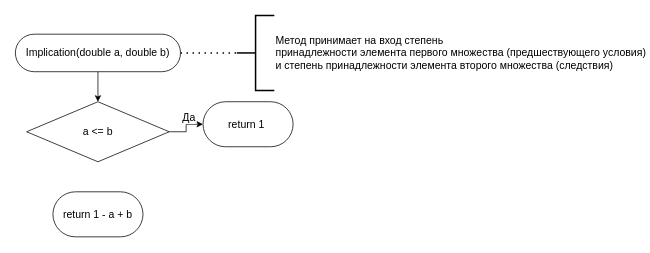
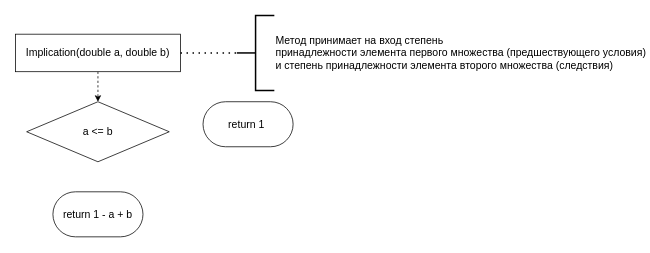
- <mxCell id="3" value="&lt;font style=&quot;font-size: 14px;&quot;&gt;Implication(double a, double b)&lt;/font&gt;" style="rounded=1;whiteSpace=wrap;html=1;arcSize=50;" vertex="1" parent="1"><mxGeometry x="20" y="45" width="220" height="50" as="geometry" /></mxCell>
+ <mxCell id="3" value="&lt;font style=&quot;font-size: 14px;&quot;&gt;Implication(double a, double b)&lt;/font&gt;" style="whiteSpace=wrap;html=1;arcSize=50;rounded=0;" vertex="1" parent="1"><mxGeometry x="20" y="45" width="220" height="50" as="geometry" /></mxCell>
- <mxCell id="2" style="edgeStyle=orthogonalEdgeStyle;rounded=0;orthogonalLoop=1;jettySize=auto;html=1;exitX=0.5;exitY=1;exitDx=0;exitDy=0;entryX=0.5;entryY=0;entryDx=0;entryDy=0;" edge="1" parent="1" source="3" target="6"><mxGeometry relative="1" as="geometry" /></mxCell>
+ <mxCell id="2" style="edgeStyle=orthogonalEdgeStyle;rounded=0;orthogonalLoop=1;jettySize=auto;html=1;exitX=0.5;exitY=1;exitDx=0;exitDy=0;entryX=0.5;entryY=0;entryDx=0;entryDy=0;dashed=1;" edge="1" parent="1" source="3" target="6"><mxGeometry relative="1" as="geometry" /></mxCell>
- <mxCell id="4" style="edgeStyle=orthogonalEdgeStyle;rounded=0;orthogonalLoop=1;jettySize=auto;html=1;exitX=1;exitY=0.5;exitDx=0;exitDy=0;entryX=0;entryY=0.5;entryDx=0;entryDy=0;strokeWidth=1;fontSize=14;" edge="1" parent="1" source="6" target="8"><mxGeometry relative="1" as="geometry" /></mxCell>
- <mxCell id="5" value="Да" style="edgeLabel;html=1;align=center;verticalAlign=middle;resizable=0;points=[];fontSize=14;" vertex="1" connectable="0" parent="4"><mxGeometry x="-0.28" y="-4" relative="1" as="geometry"><mxPoint x="5" y="-24" as="offset" /></mxGeometry></mxCell>
